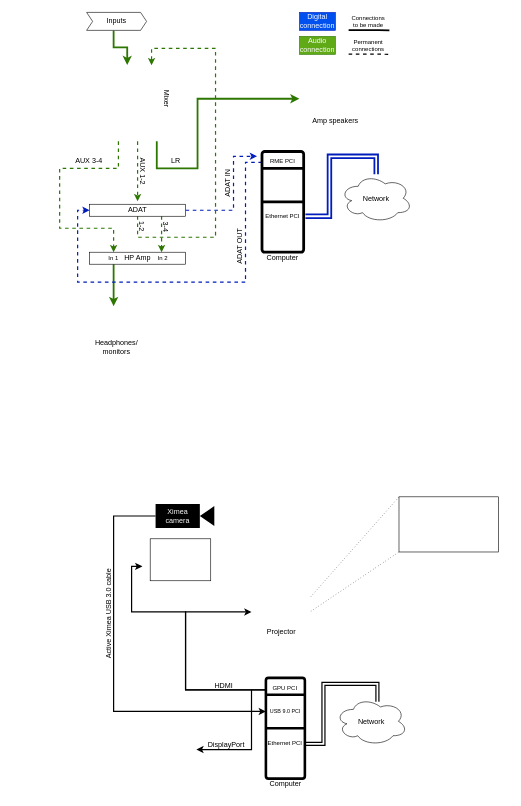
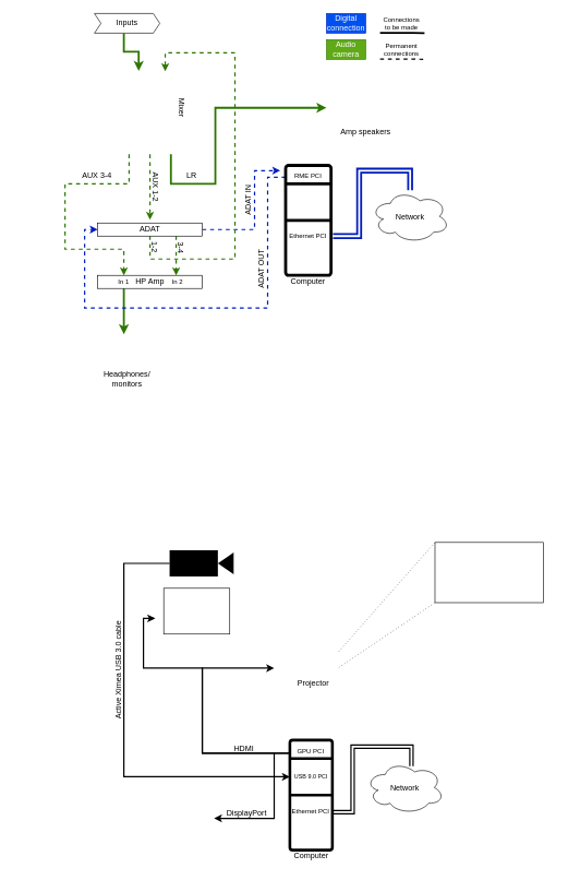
- <mxCell id="59" value="Audio connection" style="text;html=1;strokeColor=#2D7600;fillColor=#60a917;align=center;verticalAlign=middle;whiteSpace=wrap;rounded=0;fontColor=#ffffff;" parent="1" vertex="1"><mxGeometry x="499" y="60" width="60" height="30" as="geometry" /></mxCell>
+ <mxCell id="59" value="Audio camera" style="text;html=1;strokeColor=#2D7600;fillColor=#60a917;align=center;verticalAlign=middle;whiteSpace=wrap;rounded=0;fontColor=#ffffff;" parent="1" vertex="1"><mxGeometry x="499" y="60" width="60" height="30" as="geometry" /></mxCell>
- <mxCell id="44" value="Ximea camera" style="text;html=1;strokeColor=none;fillColor=none;align=center;verticalAlign=middle;whiteSpace=wrap;rounded=0;fontColor=#FFFFFF;" parent="1" vertex="1"><mxGeometry x="266" y="845" width="60" height="30" as="geometry" /></mxCell>
- <mxCell id="48" value="Projector" style="text;html=1;strokeColor=none;fillColor=none;align=center;verticalAlign=middle;whiteSpace=wrap;rounded=0;fontColor=#000000;" parent="1" vertex="1"><mxGeometry x="439" y="1038" width="60" height="30" as="geometry" /></mxCell>
+ <mxCell id="48" value="Projector" style="text;html=1;strokeColor=none;fillColor=none;align=center;verticalAlign=middle;whiteSpace=wrap;rounded=0;fontColor=#000000;" parent="1" vertex="1"><mxGeometry x="449" y="1028" width="60" height="30" as="geometry" /></mxCell>
